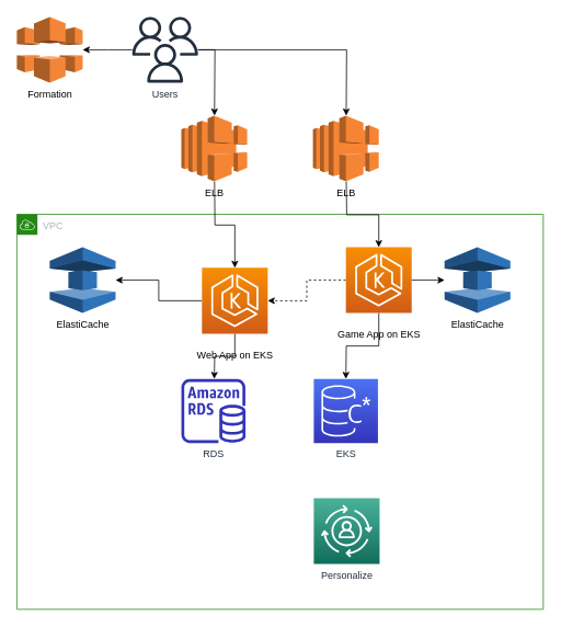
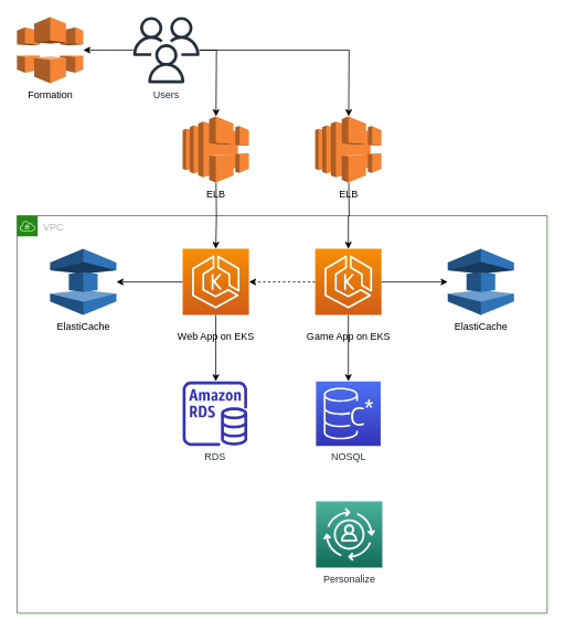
- <mxCell id="16" value="&lt;p&gt;&lt;span style=&quot;color: rgb(0 , 0 , 0)&quot;&gt;Game App on EKS&lt;/span&gt;&lt;/p&gt;" style="outlineConnect=0;fontColor=#232F3E;gradientColor=#F78E04;gradientDirection=north;fillColor=#D05C17;strokeColor=#ffffff;dashed=0;verticalLabelPosition=bottom;verticalAlign=top;align=center;html=1;fontSize=12;fontStyle=0;aspect=fixed;shape=mxgraph.aws4.resourceIcon;resIcon=mxgraph.aws4.eks;" vertex="1" parent="1"><mxGeometry x="420" y="300" width="80" height="80" as="geometry" /></mxCell>
+ <mxCell id="16" value="&lt;p&gt;&lt;span style=&quot;color: rgb(0 , 0 , 0)&quot;&gt;Game App on EKS&lt;/span&gt;&lt;/p&gt;" style="outlineConnect=0;fontColor=#232F3E;gradientColor=#F78E04;gradientDirection=north;fillColor=#D05C17;strokeColor=#ffffff;dashed=0;verticalLabelPosition=bottom;verticalAlign=top;align=center;html=1;fontSize=12;fontStyle=0;aspect=fixed;shape=mxgraph.aws4.resourceIcon;resIcon=mxgraph.aws4.eks;" vertex="1" parent="1"><mxGeometry x="380" y="300" width="80" height="80" as="geometry" /></mxCell>
- <mxCell id="12" value="&lt;p&gt;&lt;span style=&quot;color: rgb(0 , 0 , 0)&quot;&gt;Web App on EKS&lt;/span&gt;&lt;/p&gt;" style="outlineConnect=0;fontColor=#232F3E;gradientColor=#F78E04;gradientDirection=north;fillColor=#D05C17;strokeColor=#ffffff;dashed=0;verticalLabelPosition=bottom;verticalAlign=top;align=center;html=1;fontSize=12;fontStyle=0;aspect=fixed;shape=mxgraph.aws4.resourceIcon;resIcon=mxgraph.aws4.eks;" vertex="1" parent="1"><mxGeometry x="245" y="325" width="80" height="80" as="geometry" /></mxCell>
+ <mxCell id="12" value="&lt;p&gt;&lt;span style=&quot;color: rgb(0 , 0 , 0)&quot;&gt;Web App on EKS&lt;/span&gt;&lt;/p&gt;" style="outlineConnect=0;fontColor=#232F3E;gradientColor=#F78E04;gradientDirection=north;fillColor=#D05C17;strokeColor=#ffffff;dashed=0;verticalLabelPosition=bottom;verticalAlign=top;align=center;html=1;fontSize=12;fontStyle=0;aspect=fixed;shape=mxgraph.aws4.resourceIcon;resIcon=mxgraph.aws4.eks;" vertex="1" parent="1"><mxGeometry x="220" y="300" width="80" height="80" as="geometry" /></mxCell>
- <mxCell id="22" value="EKS" style="outlineConnect=0;fontColor=#232F3E;gradientColor=#4D72F3;gradientDirection=north;fillColor=#3334B9;strokeColor=#ffffff;dashed=0;verticalLabelPosition=bottom;verticalAlign=top;align=center;html=1;fontSize=12;fontStyle=0;aspect=fixed;shape=mxgraph.aws4.resourceIcon;resIcon=mxgraph.aws4.managed_apache_cassandra_service;" vertex="1" parent="1"><mxGeometry x="381" y="460" width="78" height="78" as="geometry" /></mxCell>
+ <mxCell id="22" value="NOSQL" style="outlineConnect=0;fontColor=#232F3E;gradientColor=#4D72F3;gradientDirection=north;fillColor=#3334B9;strokeColor=#ffffff;dashed=0;verticalLabelPosition=bottom;verticalAlign=top;align=center;html=1;fontSize=12;fontStyle=0;aspect=fixed;shape=mxgraph.aws4.resourceIcon;resIcon=mxgraph.aws4.managed_apache_cassandra_service;" vertex="1" parent="1"><mxGeometry x="381" y="460" width="78" height="78" as="geometry" /></mxCell>
